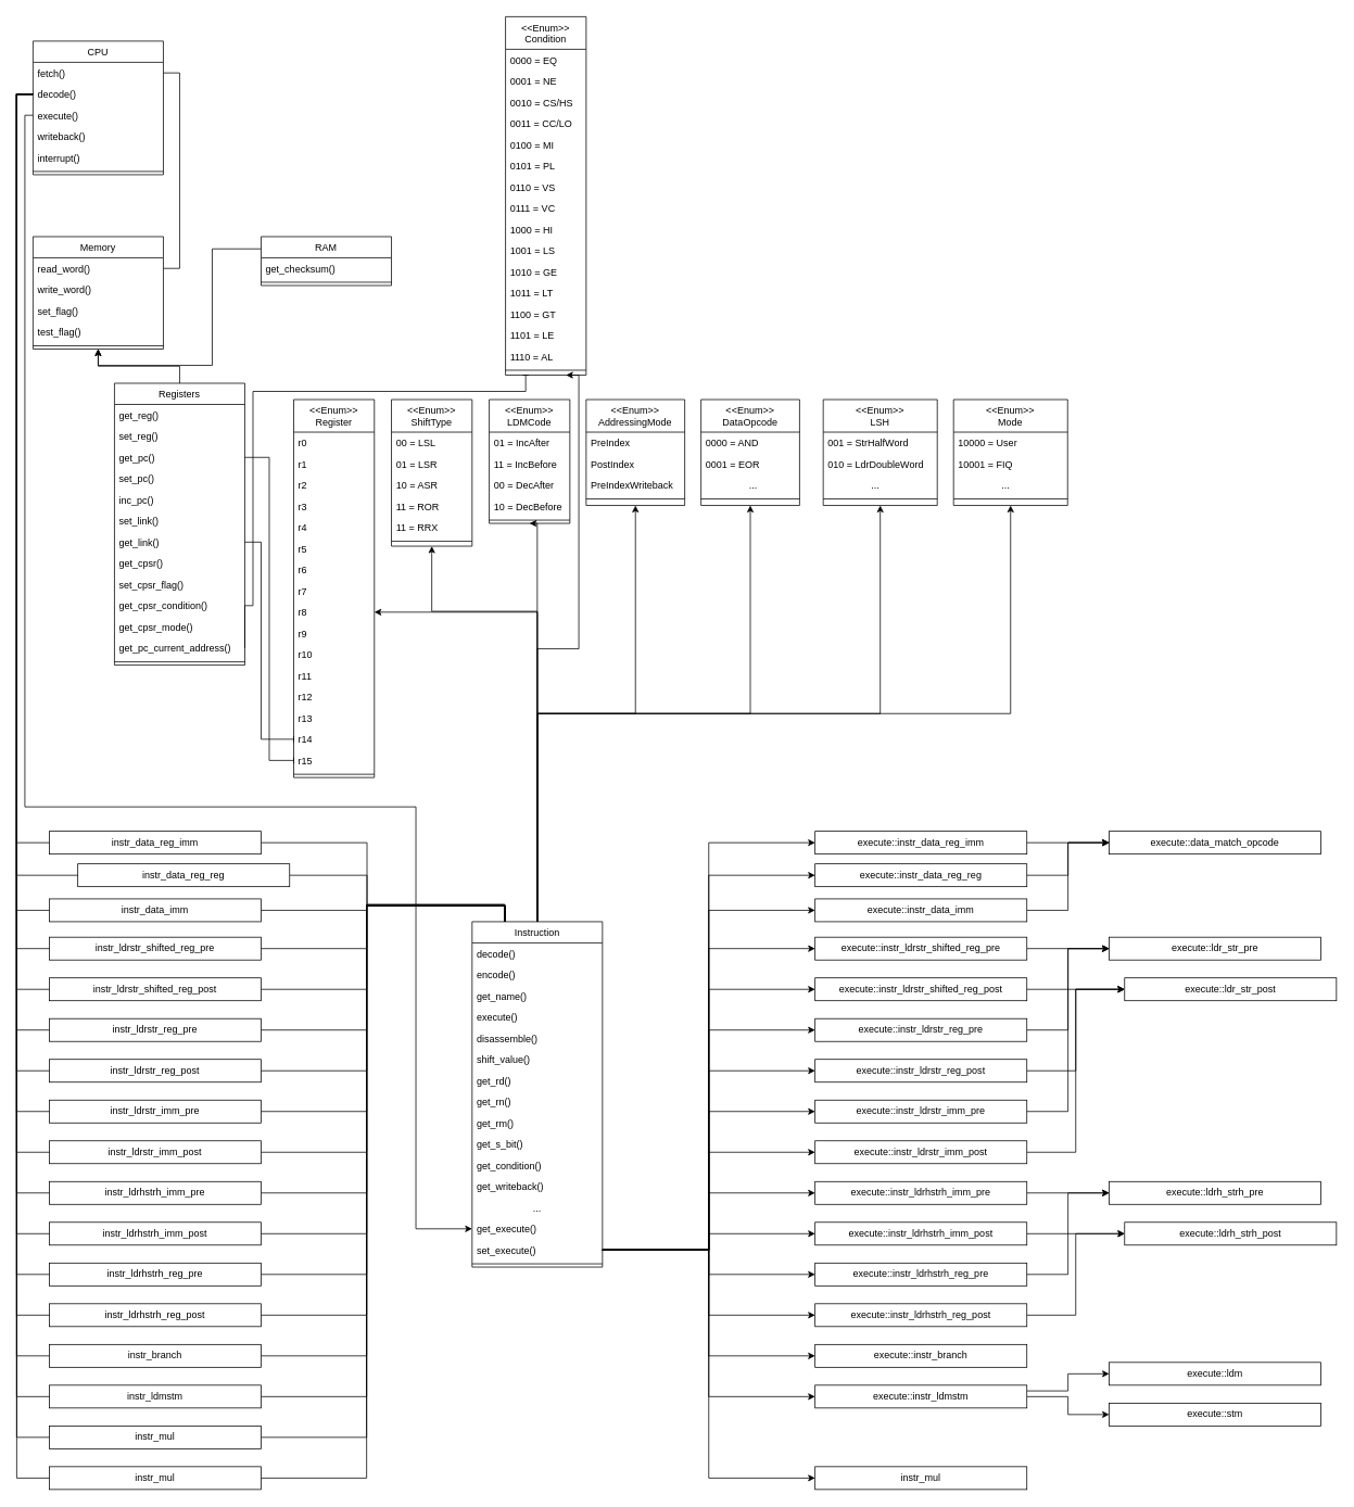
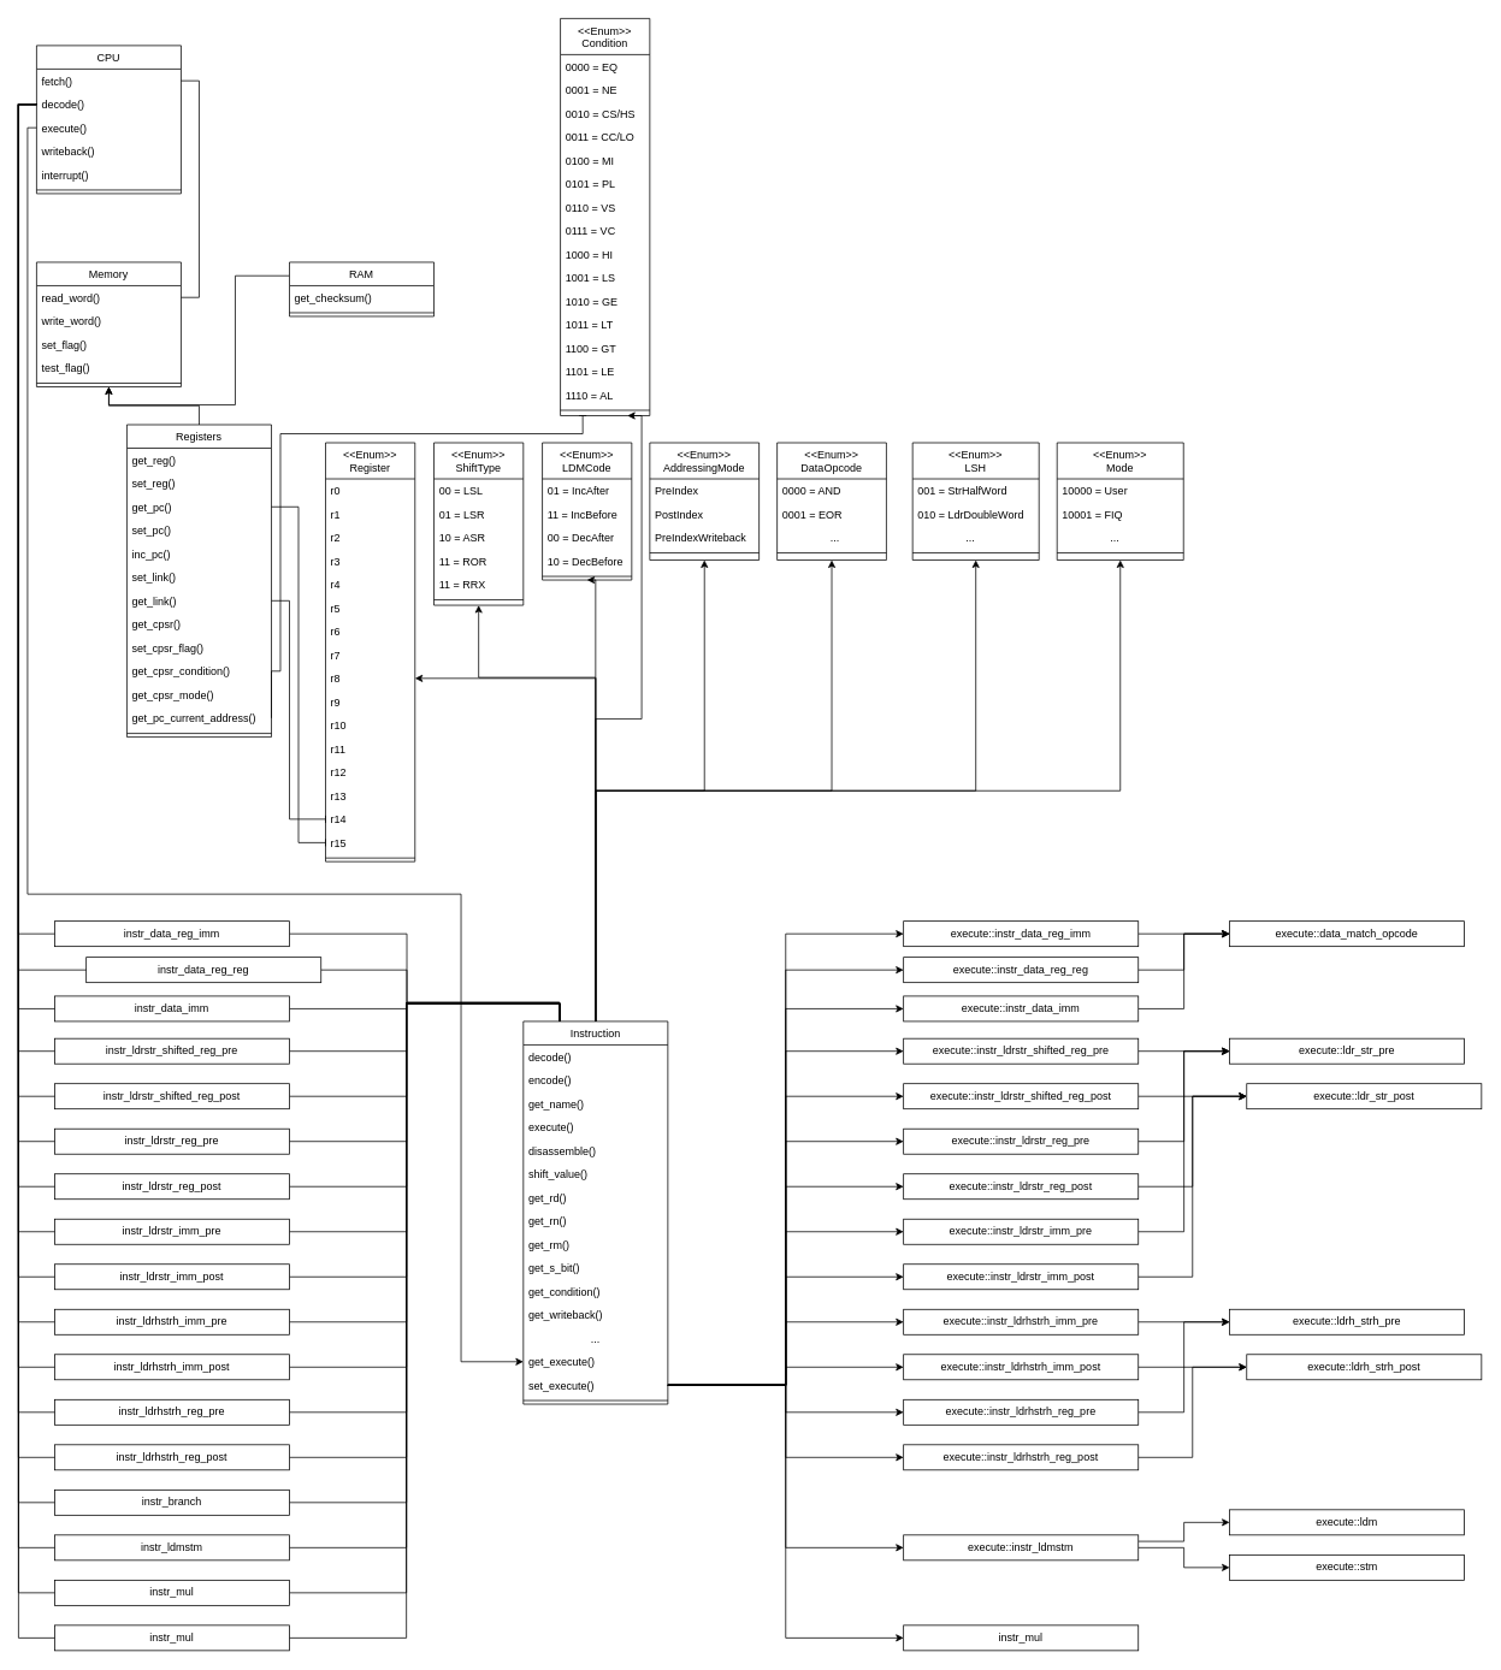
- <mxCell id="215" style="edgeStyle=orthogonalEdgeStyle;rounded=0;orthogonalLoop=1;jettySize=auto;html=1;exitX=1;exitY=0.5;exitDx=0;exitDy=0;entryX=0;entryY=0.5;entryDx=0;entryDy=0;" edge="1" parent="1" source="95" target="190"><mxGeometry relative="1" as="geometry" /></mxCell>
- <mxCell id="190" value="execute::instr_branch" style="rounded=0;whiteSpace=wrap;html=1;" vertex="1" parent="1"><mxGeometry x="1000" y="1650" width="260" height="28" as="geometry" /></mxCell>
